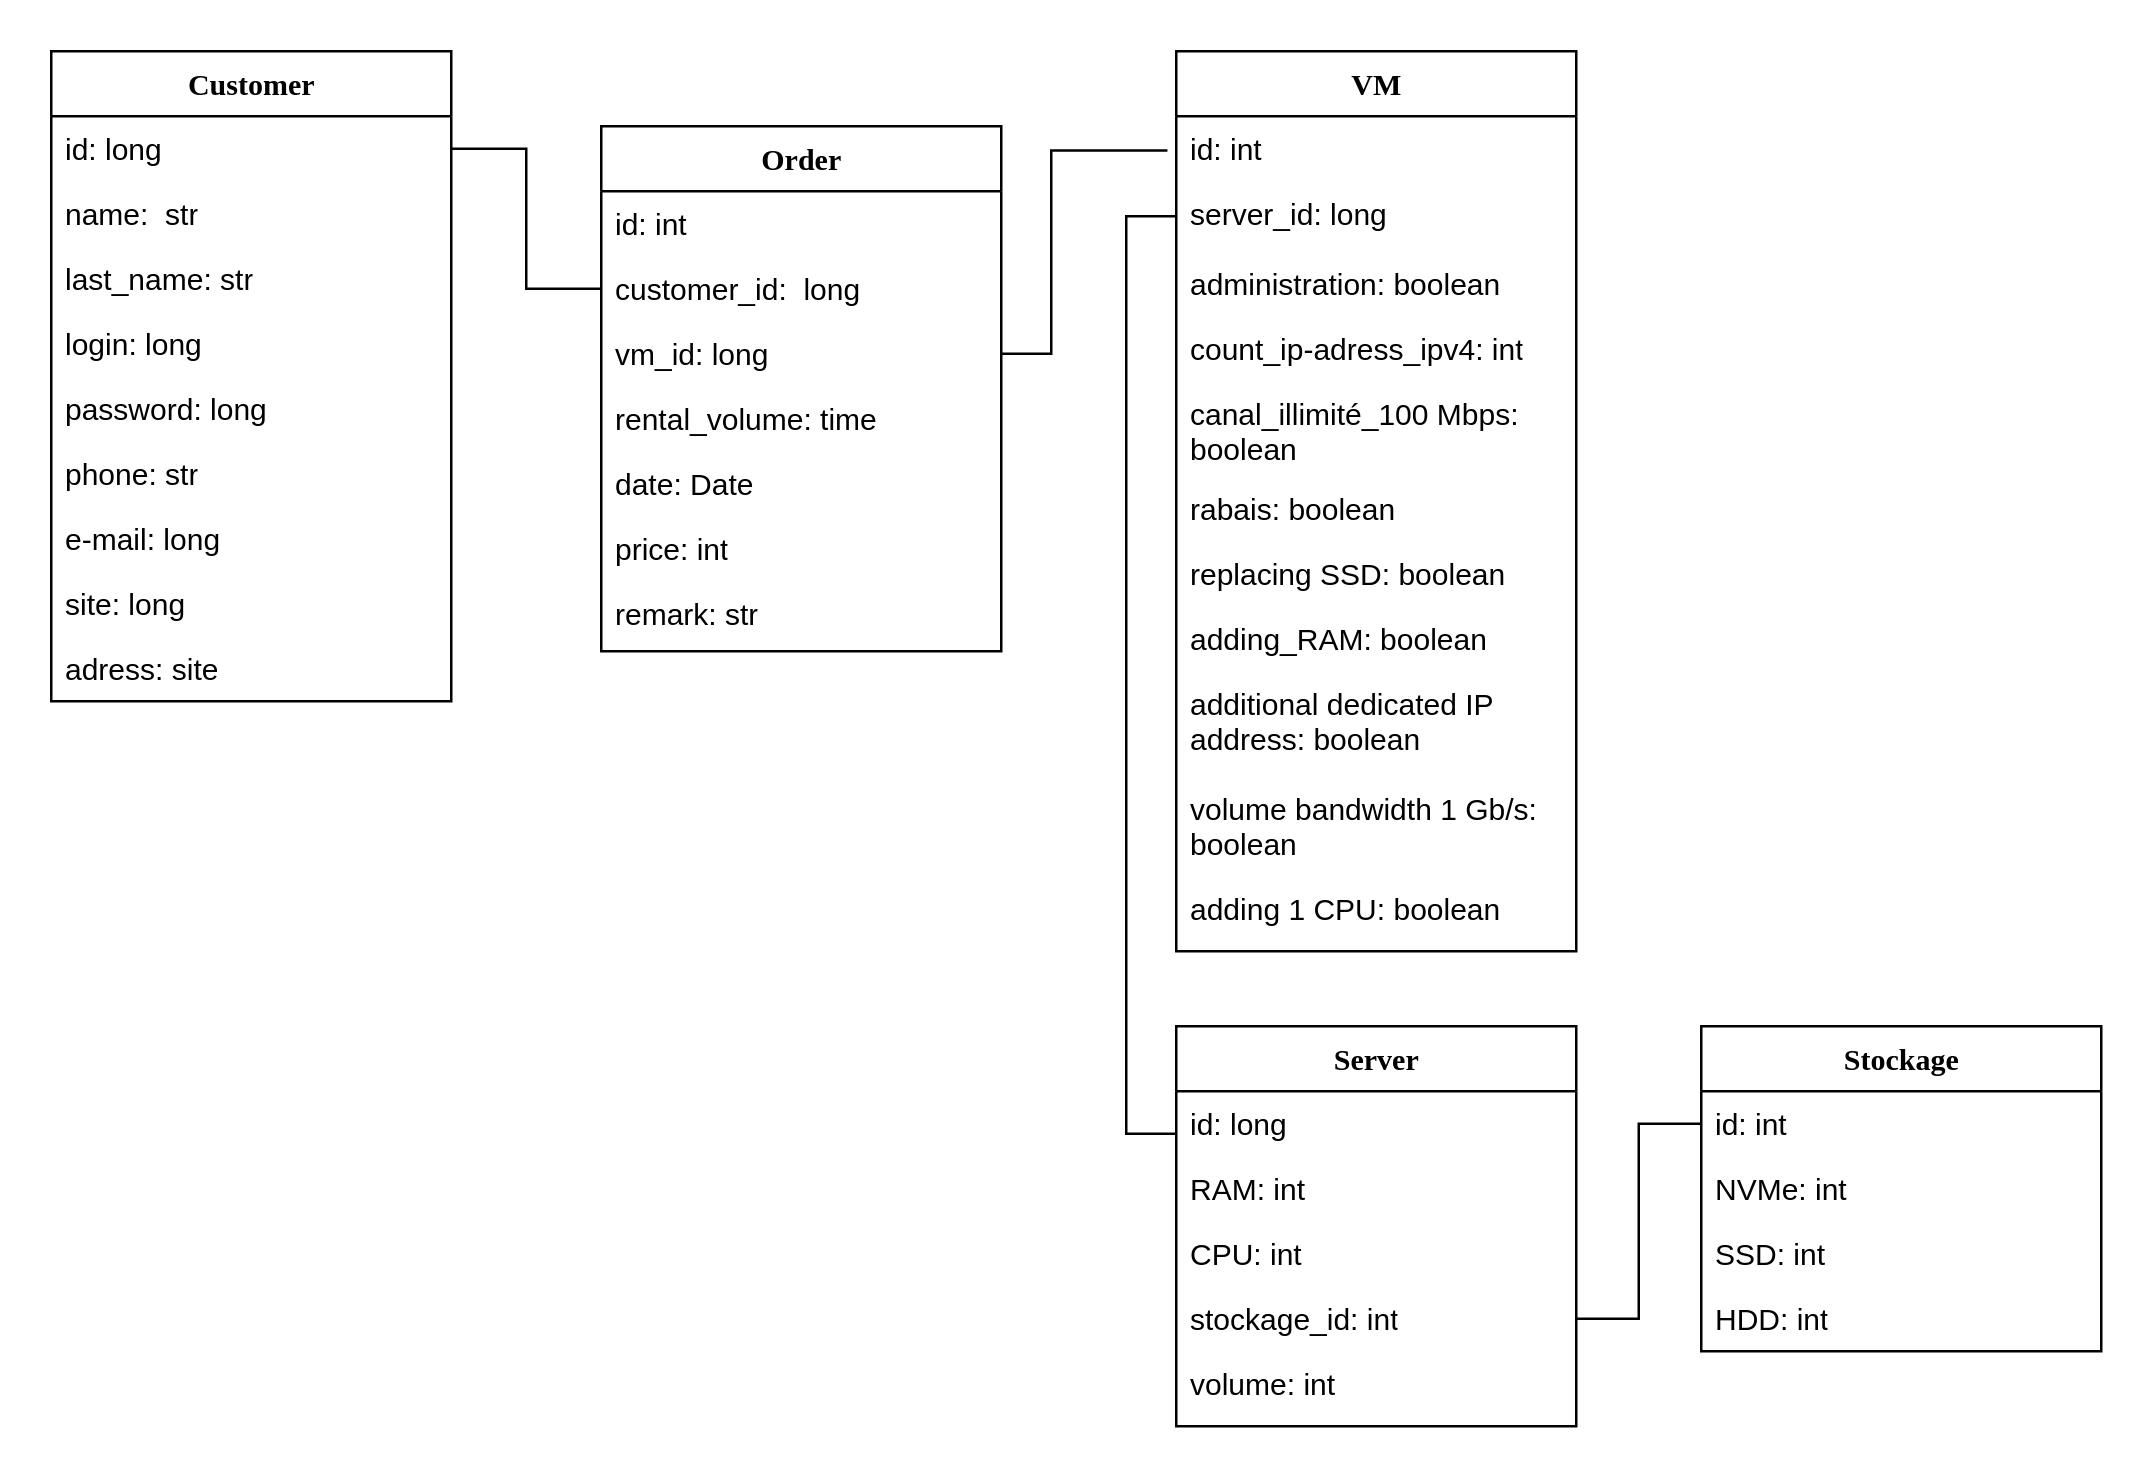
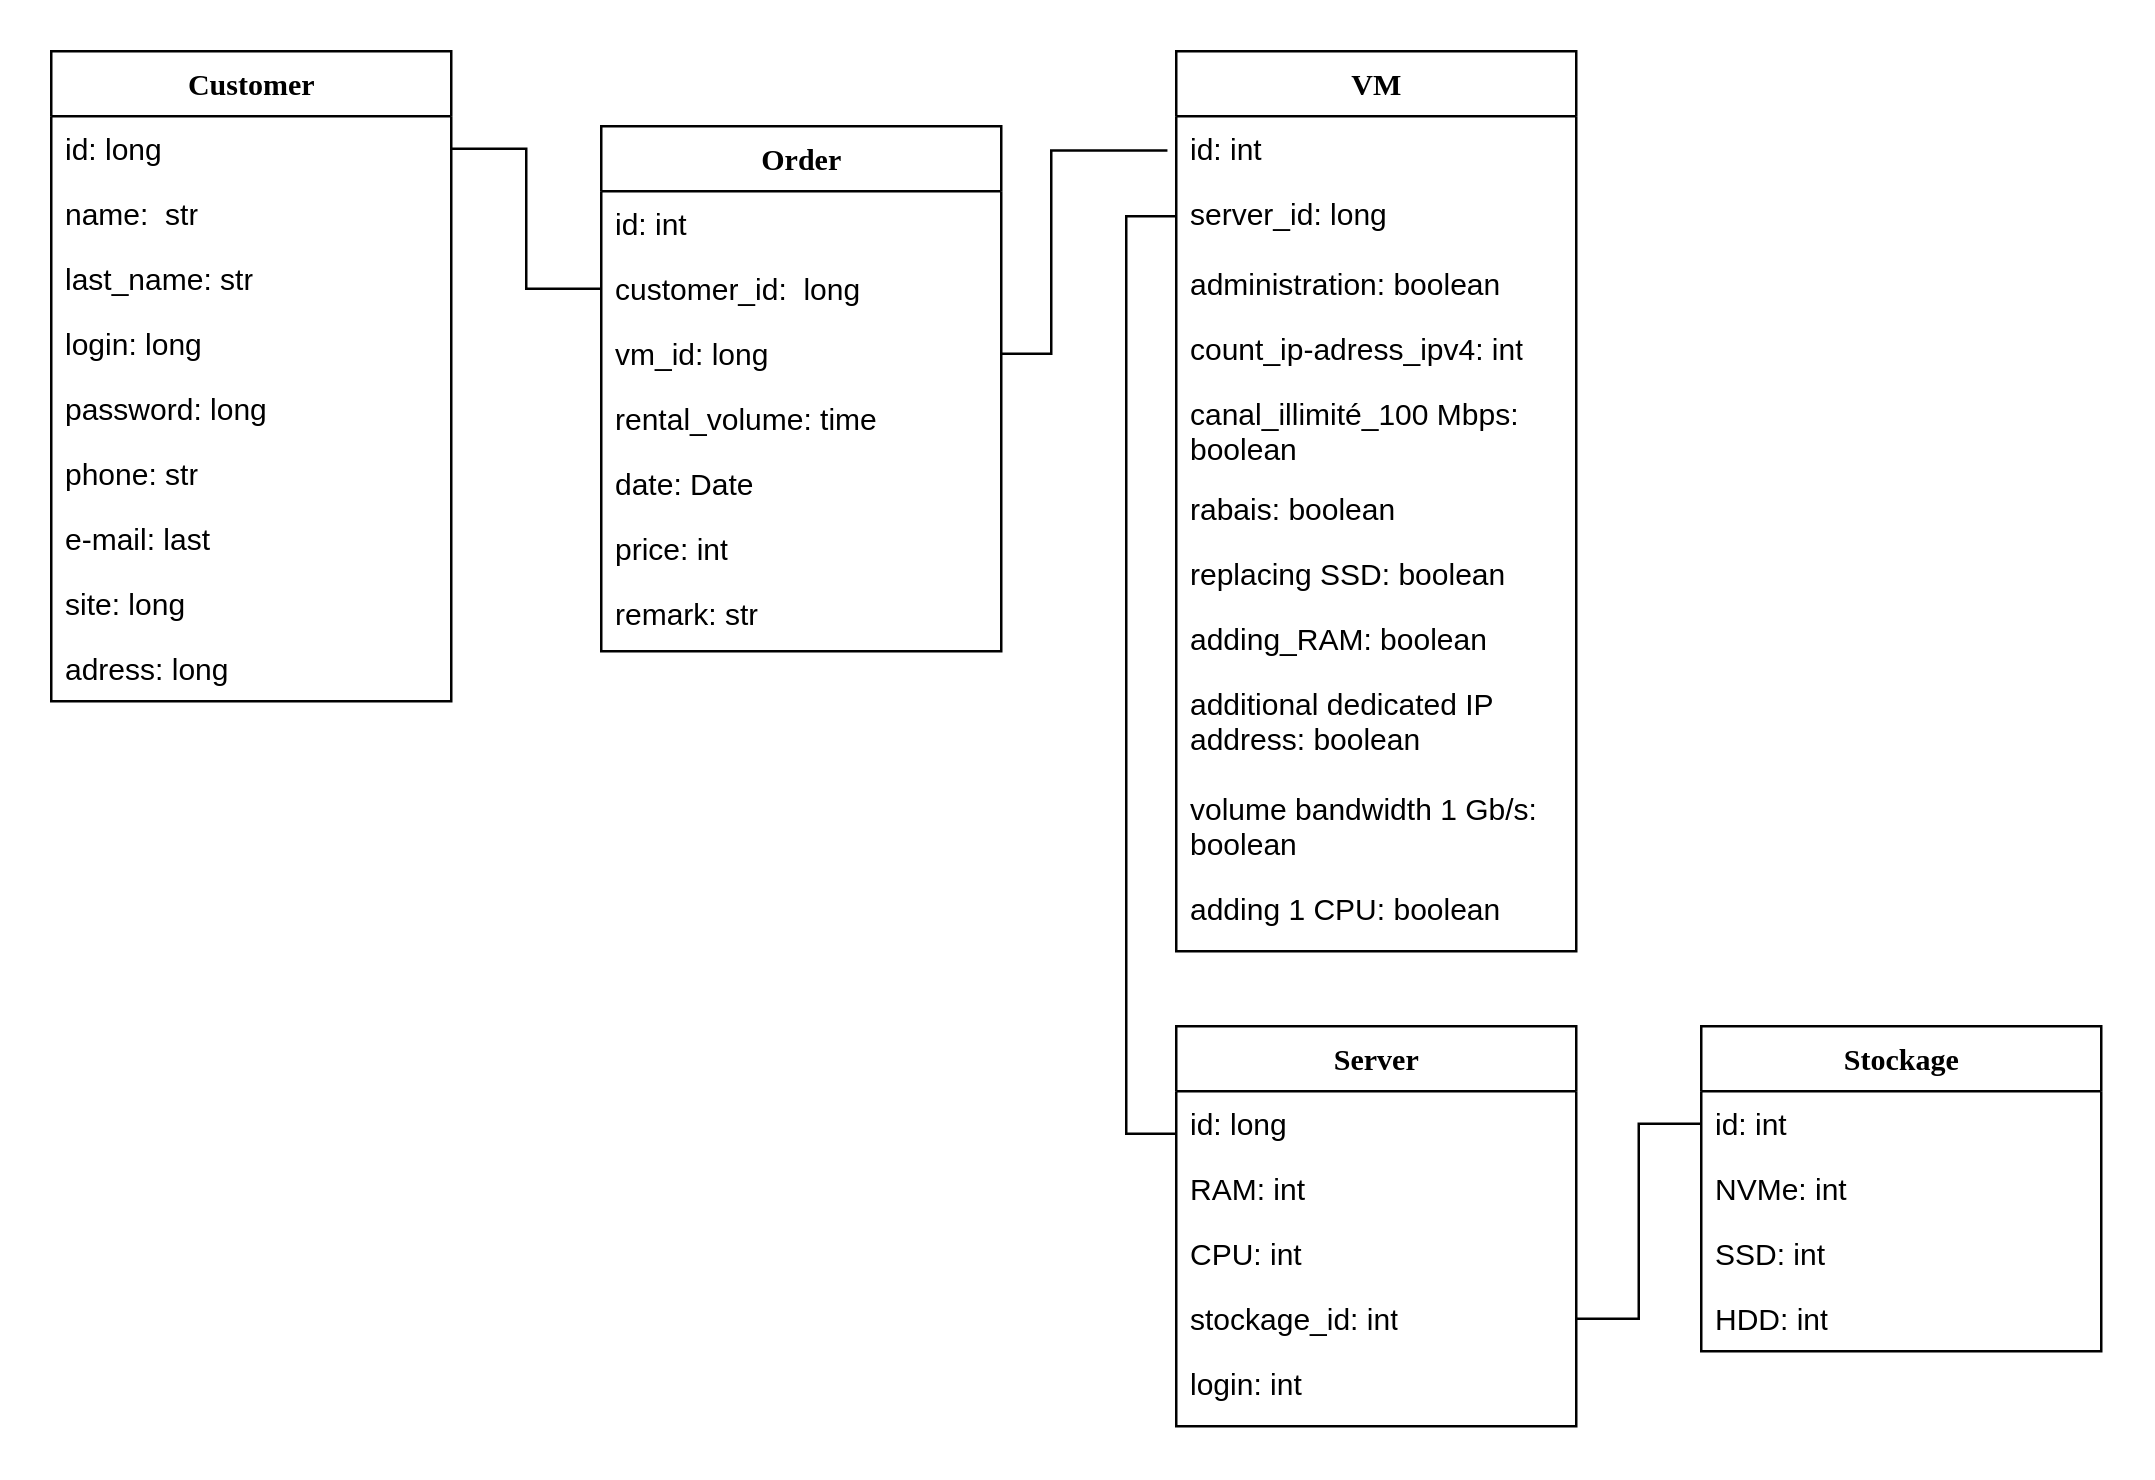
- <mxCell id="17" value="e-mail: long" style="text;html=1;strokeColor=none;fillColor=none;align=left;verticalAlign=top;spacingLeft=4;spacingRight=4;whiteSpace=wrap;overflow=hidden;rotatable=0;points=[[0,0.5],[1,0.5]];portConstraint=eastwest;" parent="10" vertex="1"><mxGeometry y="182" width="160" height="26" as="geometry" /></mxCell>
+ <mxCell id="17" value="e-mail: last" style="text;html=1;strokeColor=none;fillColor=none;align=left;verticalAlign=top;spacingLeft=4;spacingRight=4;whiteSpace=wrap;overflow=hidden;rotatable=0;points=[[0,0.5],[1,0.5]];portConstraint=eastwest;" parent="10" vertex="1"><mxGeometry y="182" width="160" height="26" as="geometry" /></mxCell>
- <mxCell id="19" value="adress: site" style="text;html=1;strokeColor=none;fillColor=none;align=left;verticalAlign=top;spacingLeft=4;spacingRight=4;whiteSpace=wrap;overflow=hidden;rotatable=0;points=[[0,0.5],[1,0.5]];portConstraint=eastwest;" parent="10" vertex="1"><mxGeometry y="234" width="160" height="26" as="geometry" /></mxCell>
+ <mxCell id="19" value="adress: long" style="text;html=1;strokeColor=none;fillColor=none;align=left;verticalAlign=top;spacingLeft=4;spacingRight=4;whiteSpace=wrap;overflow=hidden;rotatable=0;points=[[0,0.5],[1,0.5]];portConstraint=eastwest;" parent="10" vertex="1"><mxGeometry y="234" width="160" height="26" as="geometry" /></mxCell>
- <mxCell id="43" value="volume: int" style="text;html=1;strokeColor=none;fillColor=none;align=left;verticalAlign=top;spacingLeft=4;spacingRight=4;whiteSpace=wrap;overflow=hidden;rotatable=0;points=[[0,0.5],[1,0.5]];portConstraint=eastwest;" vertex="1" parent="38"><mxGeometry y="130" width="160" height="26" as="geometry" /></mxCell>
+ <mxCell id="43" value="login: int" style="text;html=1;strokeColor=none;fillColor=none;align=left;verticalAlign=top;spacingLeft=4;spacingRight=4;whiteSpace=wrap;overflow=hidden;rotatable=0;points=[[0,0.5],[1,0.5]];portConstraint=eastwest;" vertex="1" parent="38"><mxGeometry y="130" width="160" height="26" as="geometry" /></mxCell>
